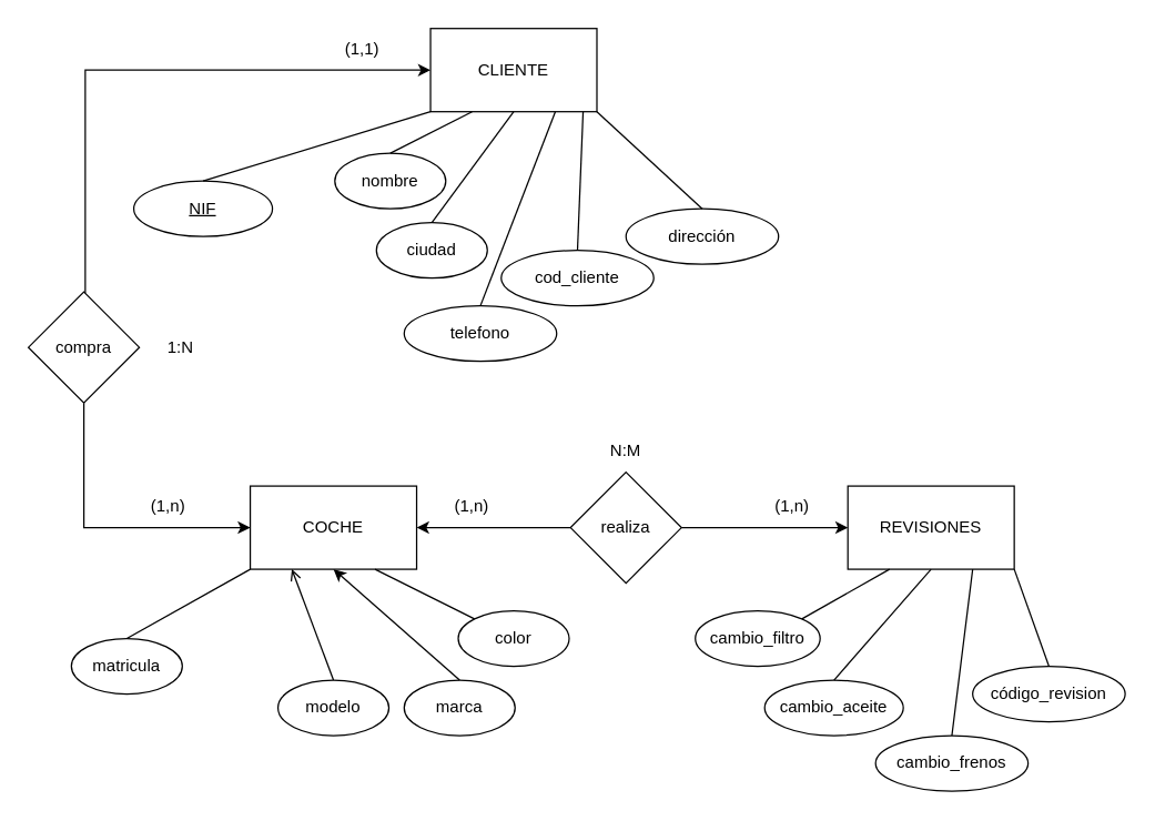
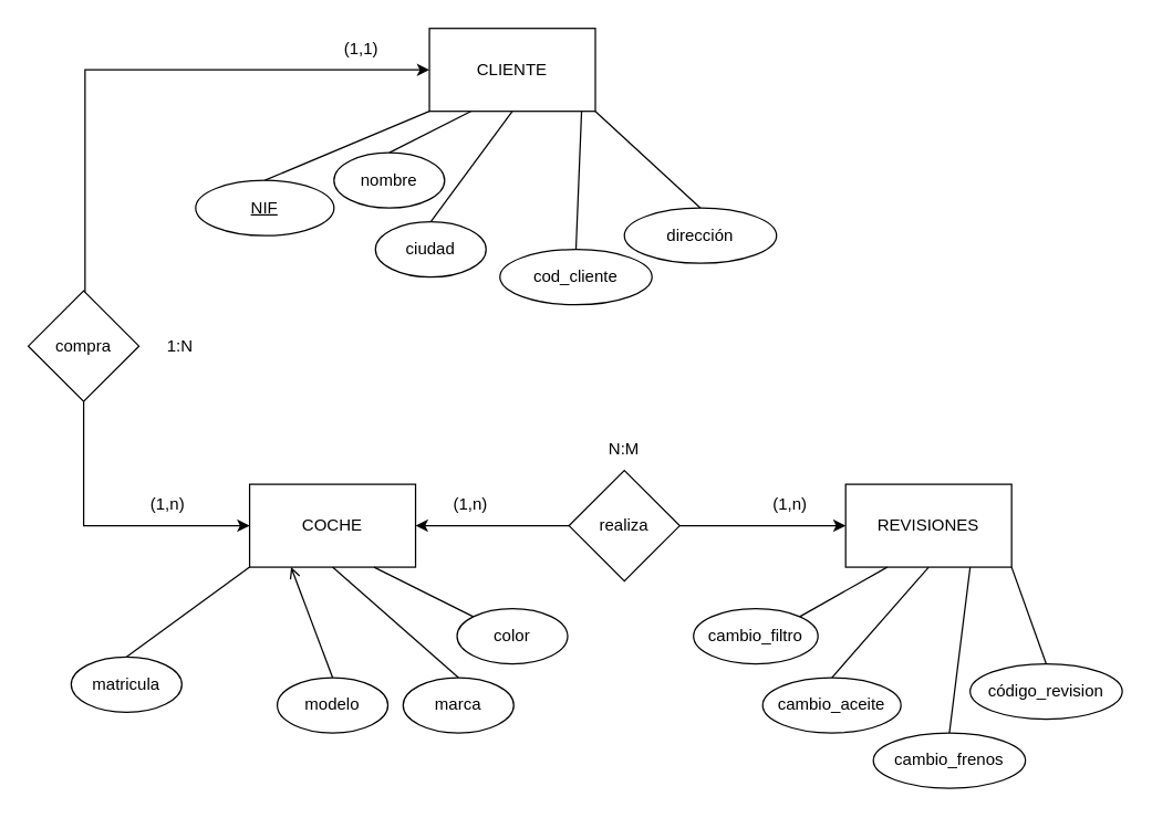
- <mxCell id="14" value="&lt;u&gt;NIF&lt;/u&gt;" style="ellipse;whiteSpace=wrap;html=1;" parent="1" vertex="1"><mxGeometry x="96" y="130" width="100" height="40" as="geometry" /></mxCell>
+ <mxCell id="14" value="&lt;u&gt;NIF&lt;/u&gt;" style="ellipse;whiteSpace=wrap;html=1;" parent="1" vertex="1"><mxGeometry x="141" y="130" width="100" height="40" as="geometry" /></mxCell>
- <mxCell id="21" value="" style="endArrow=none;html=1;rounded=0;entryX=0.75;entryY=1;entryDx=0;entryDy=0;exitX=0.5;exitY=0;exitDx=0;exitDy=0;" parent="1" source="17" target="4" edge="1"><mxGeometry width="50" height="50" relative="1" as="geometry"><mxPoint x="430" y="110" as="sourcePoint" /><mxPoint x="480" y="60" as="targetPoint" /></mxGeometry></mxCell>
- <mxCell id="17" value="telefono" style="ellipse;whiteSpace=wrap;html=1;" parent="1" vertex="1"><mxGeometry x="291" y="220" width="110" height="40" as="geometry" /></mxCell>
- <mxCell id="20" value="" style="endArrow=classic;html=1;rounded=0;entryX=0.5;entryY=1;entryDx=0;entryDy=0;exitX=0.5;exitY=0;exitDx=0;exitDy=0;" parent="1" source="13" target="2" edge="1"><mxGeometry width="50" height="50" relative="1" as="geometry"><mxPoint x="216" y="470" as="sourcePoint" /><mxPoint x="266" y="420" as="targetPoint" /></mxGeometry></mxCell>
+ <mxCell id="20" value="" style="endArrow=none;html=1;rounded=0;entryX=0.5;entryY=1;entryDx=0;entryDy=0;exitX=0.5;exitY=0;exitDx=0;exitDy=0;" parent="1" source="13" target="2" edge="1"><mxGeometry width="50" height="50" relative="1" as="geometry"><mxPoint x="216" y="470" as="sourcePoint" /><mxPoint x="266" y="420" as="targetPoint" /></mxGeometry></mxCell>
- <mxCell id="11" value="matricula" style="ellipse;whiteSpace=wrap;html=1;" parent="1" vertex="1"><mxGeometry x="51" y="460" width="80" height="40" as="geometry" /></mxCell>
+ <mxCell id="11" value="matricula" style="ellipse;whiteSpace=wrap;html=1;" parent="1" vertex="1"><mxGeometry x="51" y="475" width="80" height="40" as="geometry" /></mxCell>
